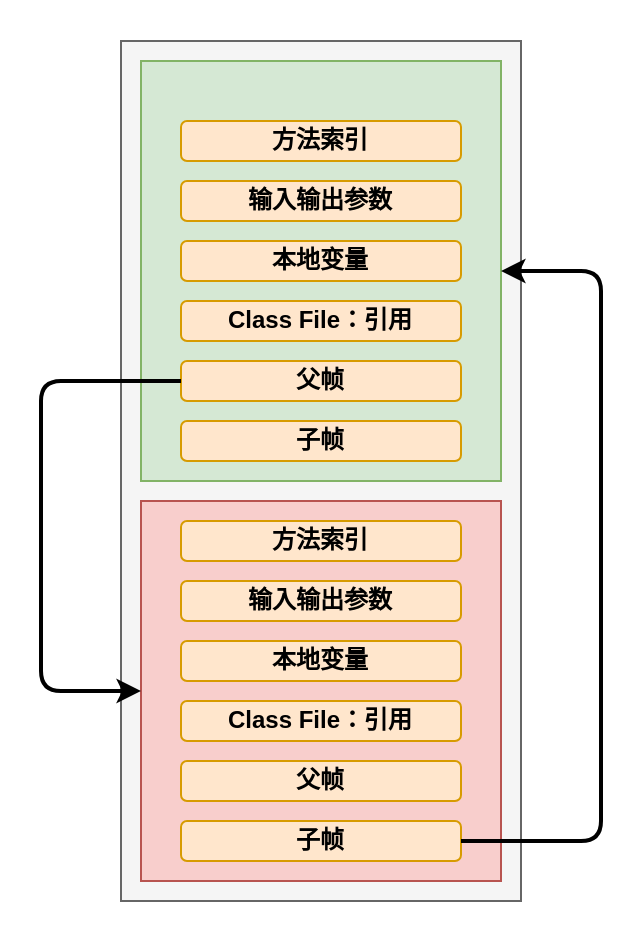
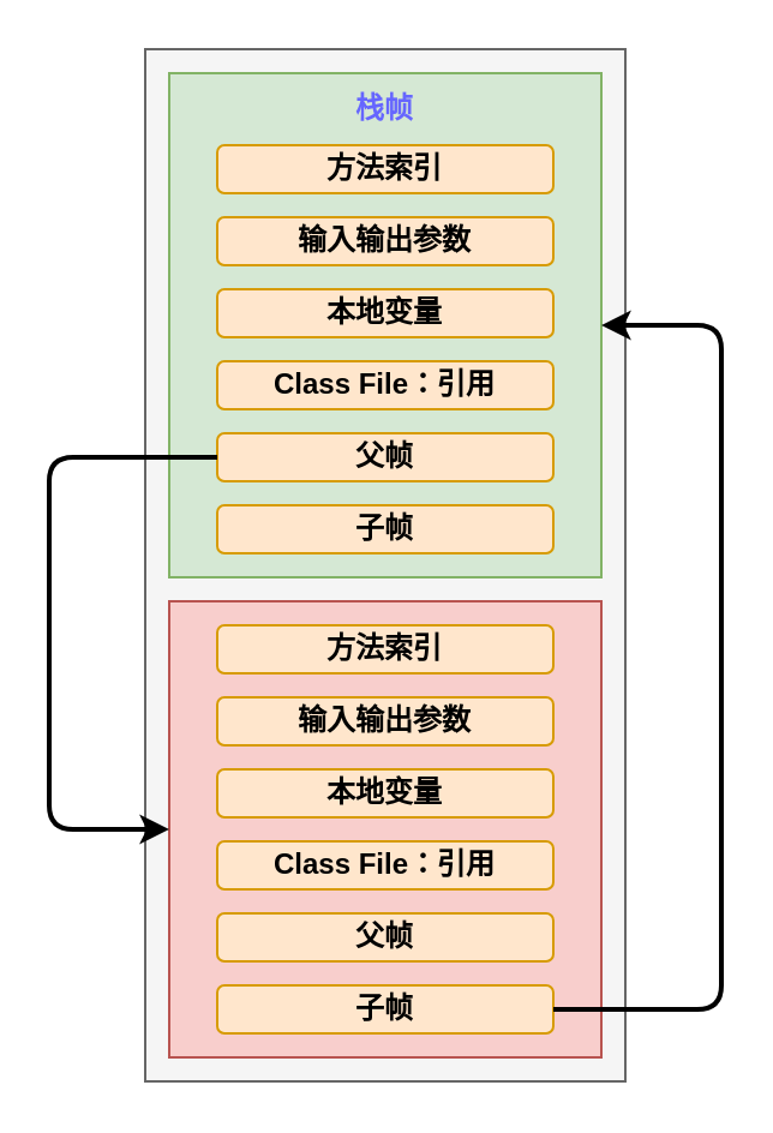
+ <mxCell id="19" value="栈帧" style="text;html=1;strokeColor=none;fillColor=none;align=center;verticalAlign=middle;whiteSpace=wrap;rounded=0;fontColor=#6666FF;fontStyle=1" vertex="1" parent="1"><mxGeometry x="130" y="30" width="60" height="30" as="geometry" /></mxCell>
